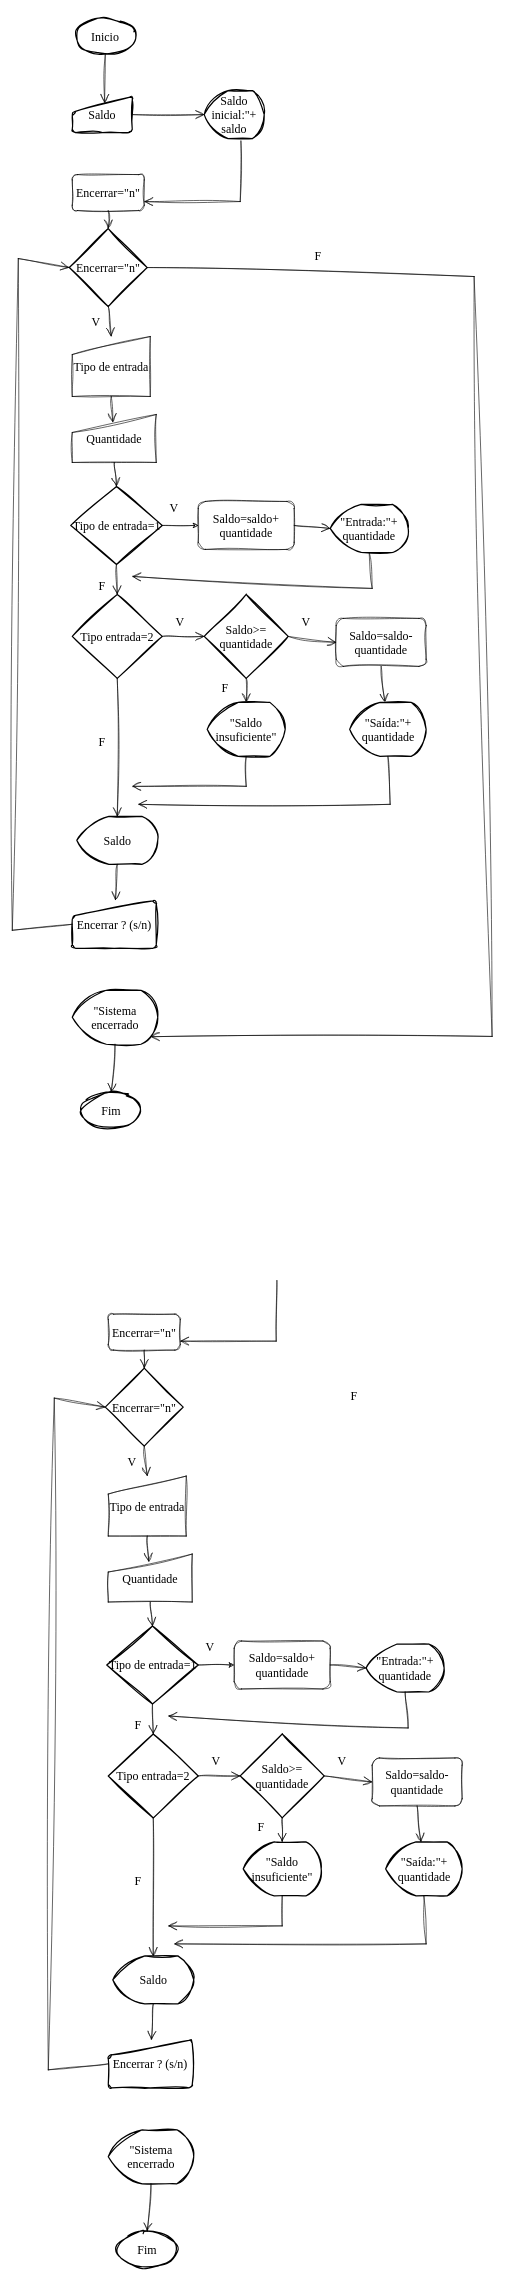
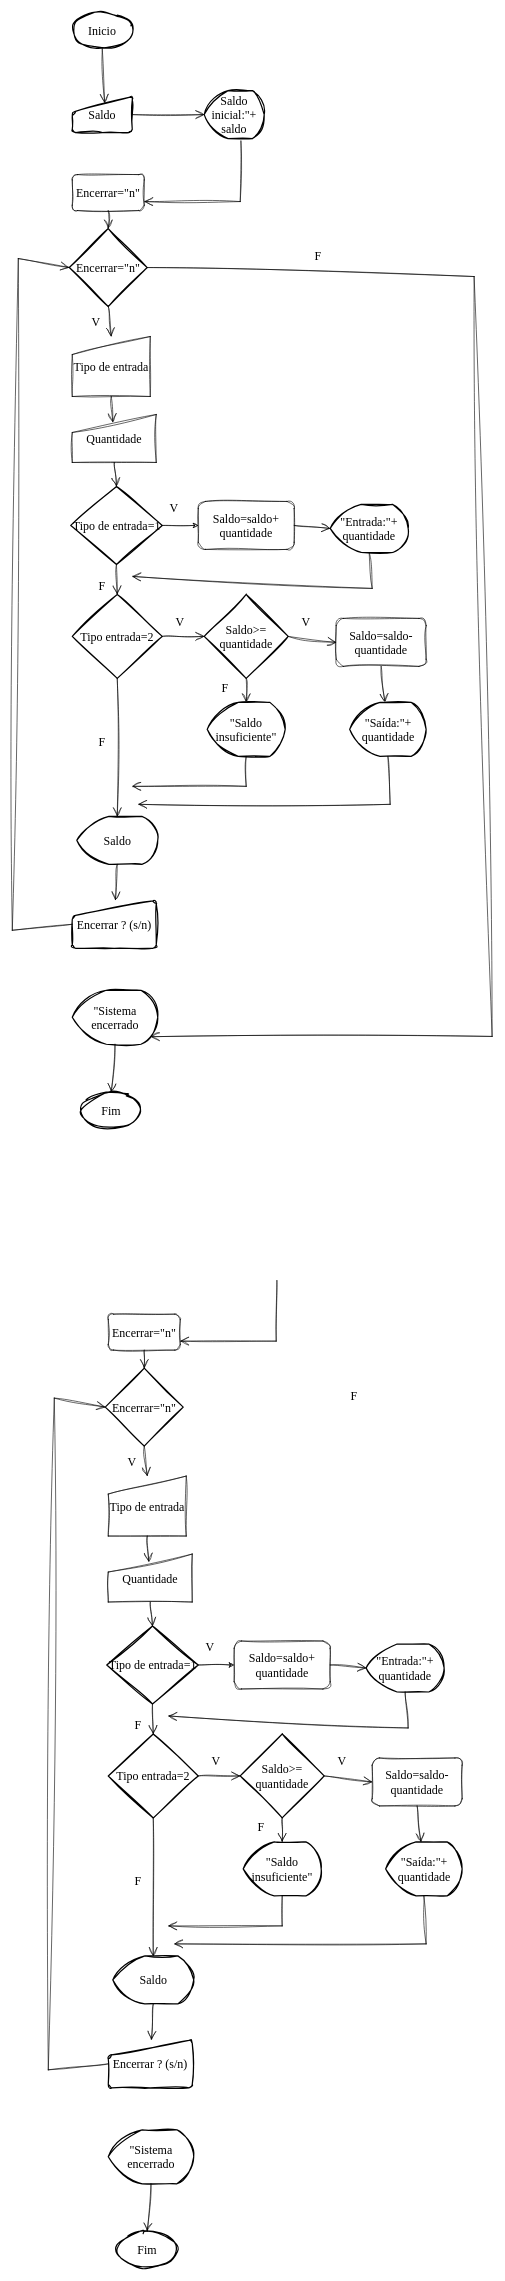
- <mxCell id="3" value="Inicio" style="strokeWidth=2;html=1;shape=mxgraph.flowchart.start_1;whiteSpace=wrap;sketch=1;hachureGap=4;jiggle=2;curveFitting=1;fontFamily=Architects Daughter;fontSource=https%3A%2F%2Ffonts.googleapis.com%2Fcss%3Ffamily%3DArchitects%2BDaughter;fontSize=20;" parent="1" vertex="1"><mxGeometry x="125" y="30" width="100" height="60" as="geometry" /></mxCell>
+ <mxCell id="3" value="Inicio" style="strokeWidth=2;html=1;shape=mxgraph.flowchart.start_1;whiteSpace=wrap;sketch=1;hachureGap=4;jiggle=2;curveFitting=1;fontFamily=Architects Daughter;fontSource=https%3A%2F%2Ffonts.googleapis.com%2Fcss%3Ffamily%3DArchitects%2BDaughter;fontSize=20;" parent="1" vertex="1"><mxGeometry x="120" width="100" height="60" as="geometry" y="20" /></mxCell>
